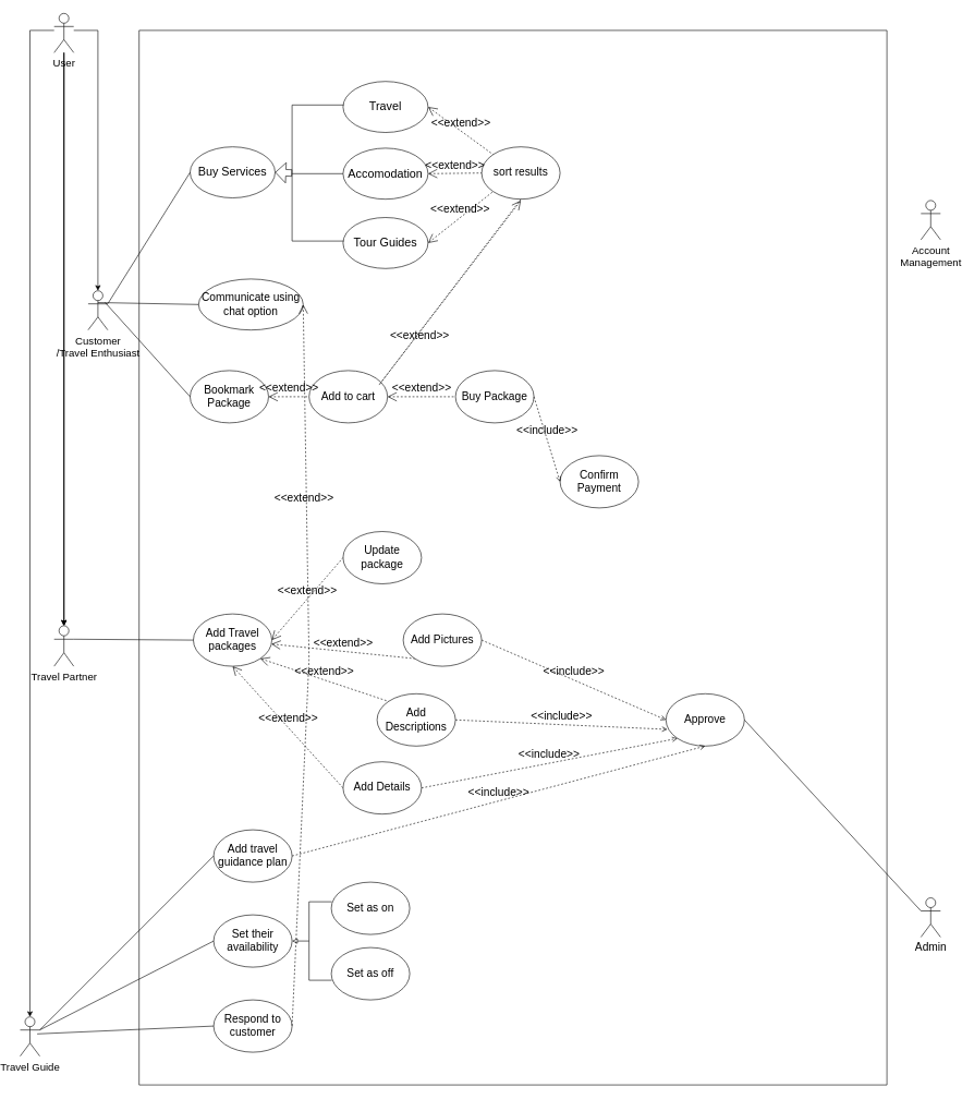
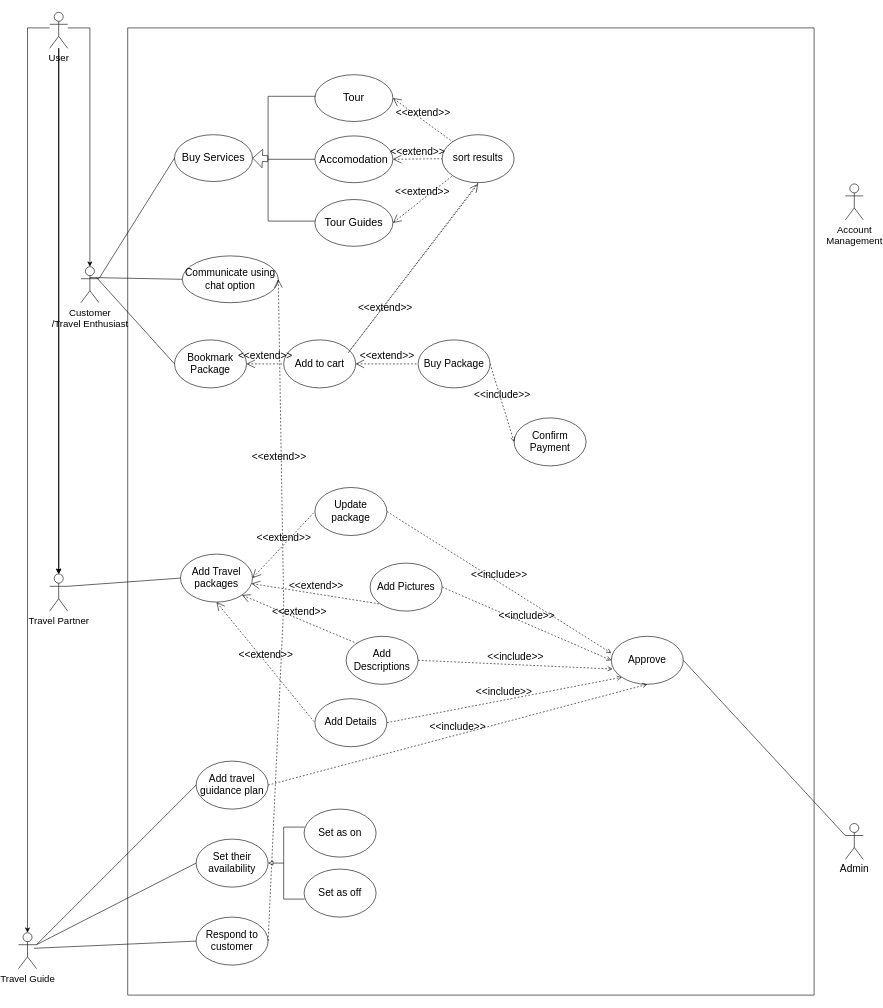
- <mxCell id="13" value="&lt;span style=&quot;font-size: 18px&quot;&gt;Travel&lt;br&gt;&lt;/span&gt;" style="ellipse;whiteSpace=wrap;html=1;gradientColor=none;strokeWidth=1;" vertex="1" parent="11"><mxGeometry x="312" y="78" width="130" height="78" as="geometry" /></mxCell>
+ <mxCell id="13" value="&lt;span style=&quot;font-size: 18px&quot;&gt;Tour&lt;br&gt;&lt;/span&gt;" style="ellipse;whiteSpace=wrap;html=1;gradientColor=none;strokeWidth=1;" vertex="1" parent="11"><mxGeometry x="312" y="78" width="130" height="78" as="geometry" /></mxCell>
+ <mxCell id="50" value="&amp;lt;&amp;lt;include&amp;gt;&amp;gt;" style="html=1;verticalAlign=bottom;labelBackgroundColor=none;endArrow=open;endFill=0;dashed=1;rounded=1;fontSize=17;targetPerimeterSpacing=0;strokeColor=default;strokeWidth=1;fillColor=default;gradientColor=#ffffff;exitX=1;exitY=0.5;exitDx=0;exitDy=0;entryX=0;entryY=0.35;entryDx=0;entryDy=0;entryPerimeter=0;" edge="1" parent="11" source="37" target="49"><mxGeometry width="160" relative="1" as="geometry"><mxPoint x="572" y="1144" as="sourcePoint" /><mxPoint x="732" y="1144" as="targetPoint" /></mxGeometry></mxCell>
- <mxCell id="36" value="Add Travel packages" style="ellipse;whiteSpace=wrap;html=1;fontSize=17;strokeWidth=1;gradientColor=#ffffff;" vertex="1" parent="11"><mxGeometry x="83" y="892" width="120" height="80" as="geometry" /></mxCell>
+ <mxCell id="36" value="Add Travel packages" style="ellipse;whiteSpace=wrap;html=1;fontSize=17;strokeWidth=1;gradientColor=#ffffff;" vertex="1" parent="11"><mxGeometry x="88" y="877" width="120" height="80" as="geometry" /></mxCell>
